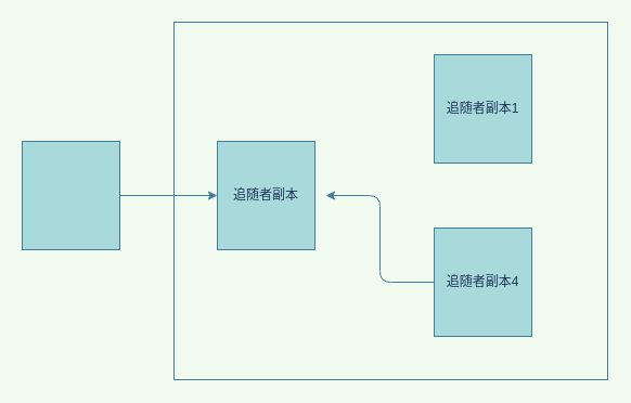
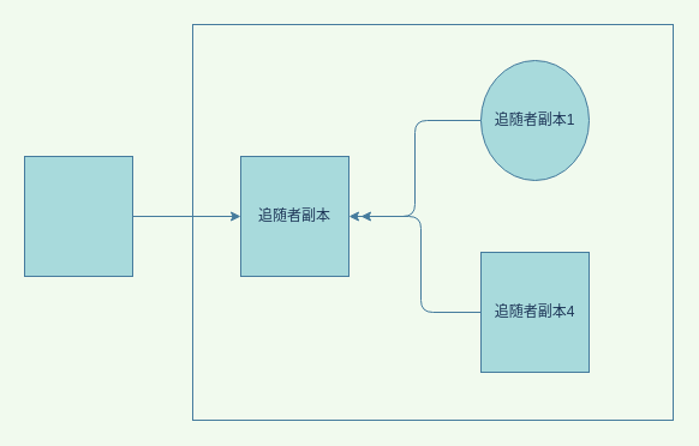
- <mxCell id="5" value="追随者副本1" style="rounded=0;whiteSpace=wrap;html=1;fillColor=#A8DADC;strokeColor=#457B9D;fontColor=#1D3557;" vertex="1" parent="1"><mxGeometry x="400" y="50" width="90" height="100" as="geometry" /></mxCell>
+ <mxCell id="5" value="追随者副本1" style="ellipse;whiteSpace=wrap;html=1;fillColor=#A8DADC;strokeColor=#457B9D;fontColor=#1D3557;" vertex="1" parent="1"><mxGeometry x="400" y="50" width="90" height="100" as="geometry" /></mxCell>
+ <mxCell id="4" style="edgeStyle=orthogonalEdgeStyle;curved=0;rounded=1;sketch=0;orthogonalLoop=1;jettySize=auto;html=1;fontColor=#1D3557;strokeColor=#457B9D;fillColor=#A8DADC;" edge="1" parent="1" source="5" target="3"><mxGeometry relative="1" as="geometry" /></mxCell>
